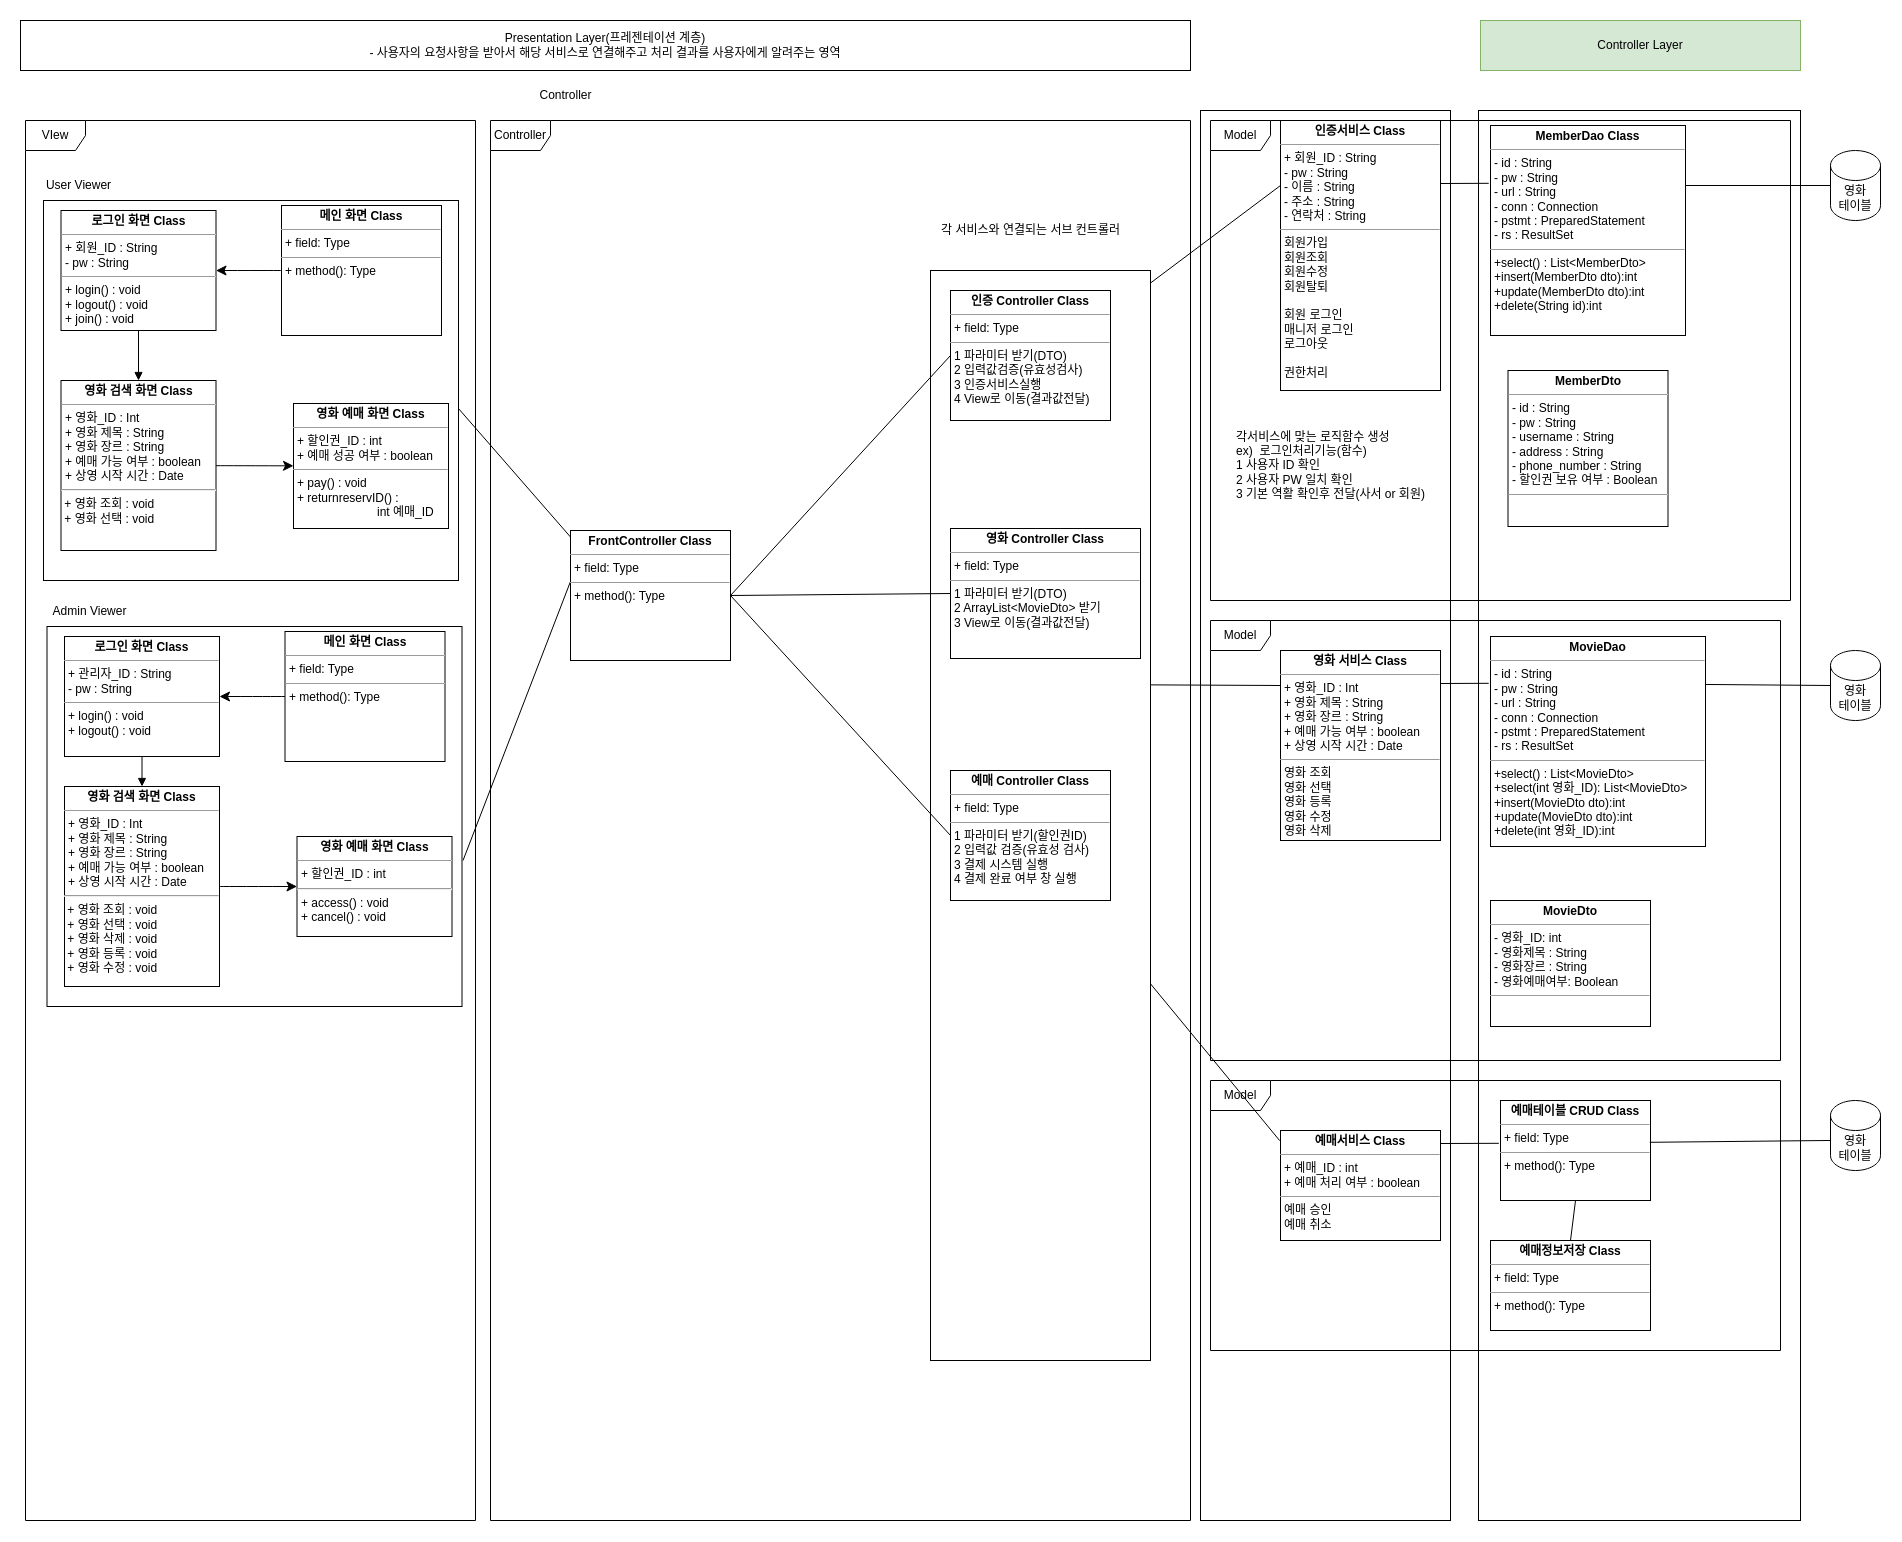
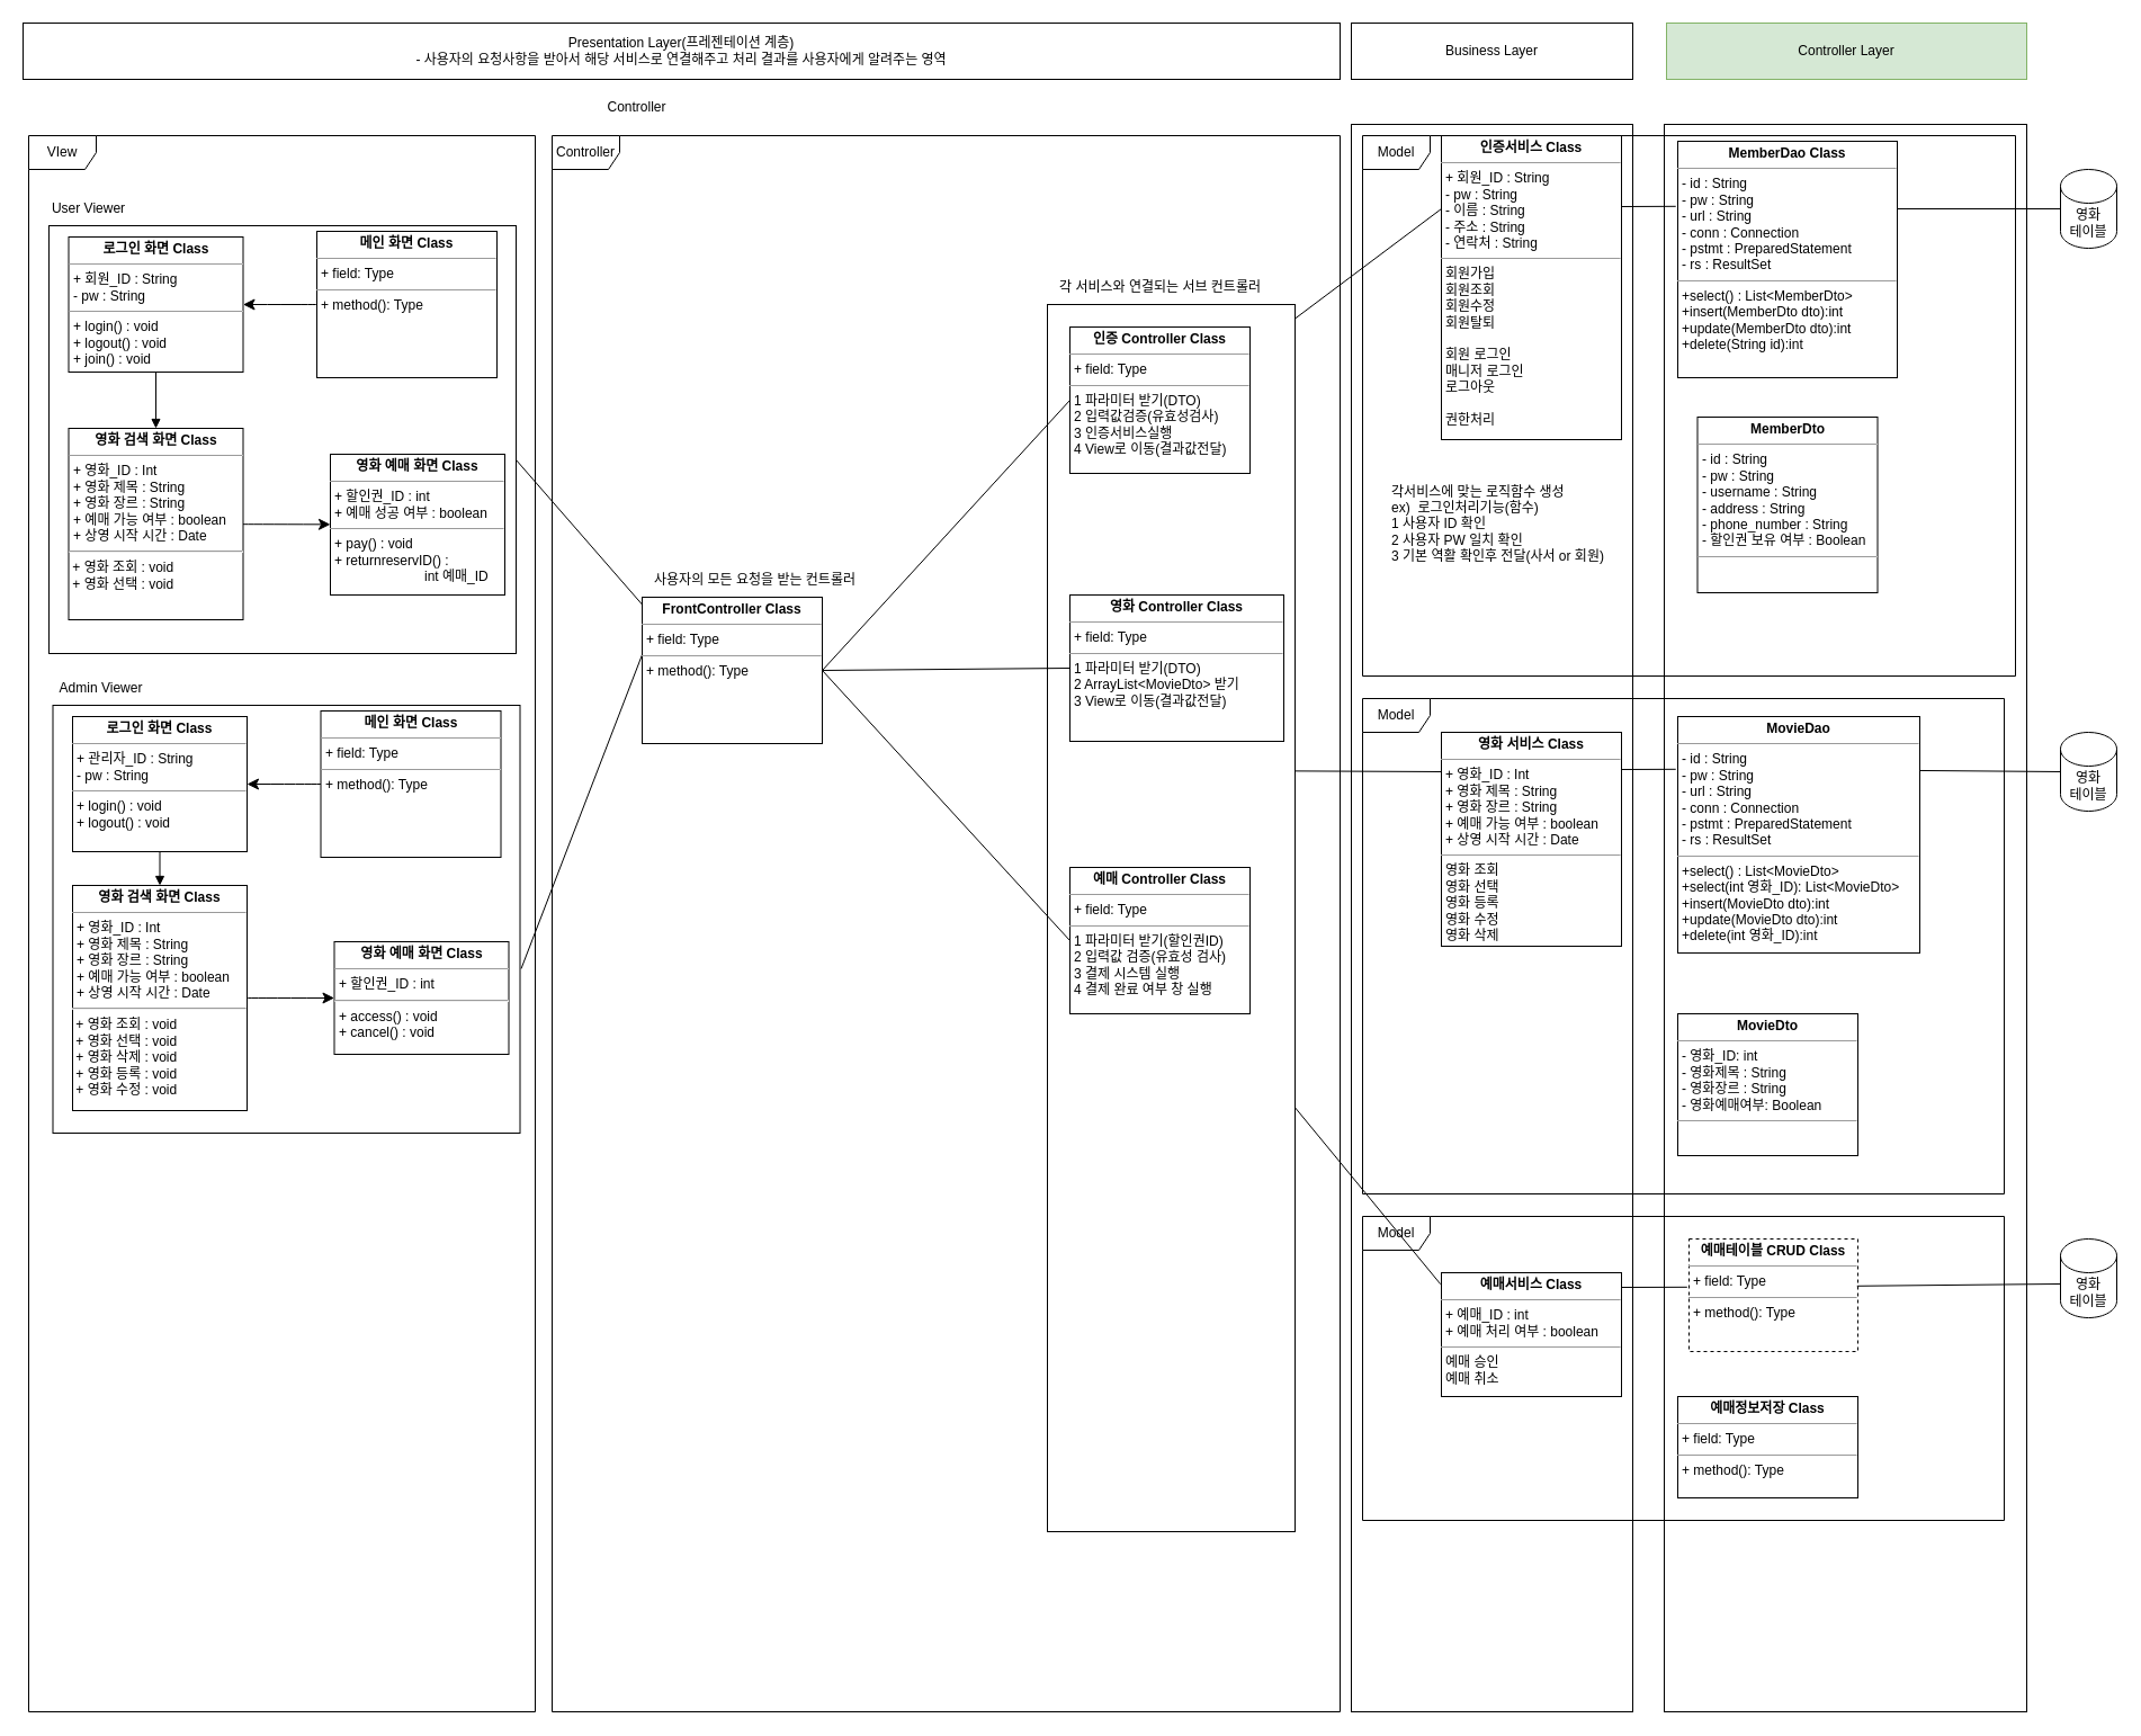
+ <mxCell id="24" value="Business Layer" style="rounded=0;whiteSpace=wrap;html=1;" parent="1" vertex="1"><mxGeometry x="1200" y="20" width="250" height="50" as="geometry" /></mxCell>
- <mxCell id="59" value="각 서비스와 연결되는 서브 컨트롤러" style="text;html=1;align=center;verticalAlign=middle;resizable=0;points=[];autosize=1;strokeColor=none;fillColor=none;" parent="1" vertex="1"><mxGeometry x="920" y="215" width="220" height="30" as="geometry" /></mxCell>
+ <mxCell id="59" value="각 서비스와 연결되는 서브 컨트롤러" style="text;html=1;align=center;verticalAlign=middle;resizable=0;points=[];autosize=1;strokeColor=none;fillColor=none;" parent="1" vertex="1"><mxGeometry x="920" y="240" width="220" height="30" as="geometry" /></mxCell>
+ <mxCell id="58" value="사용자의 모든 요청을 받는 컨트롤러" style="text;html=1;align=center;verticalAlign=middle;resizable=0;points=[];autosize=1;strokeColor=none;fillColor=none;" parent="1" vertex="1"><mxGeometry x="560" y="500" width="220" height="30" as="geometry" /></mxCell>
- <mxCell id="19" value="&lt;p style=&quot;margin:0px;margin-top:4px;text-align:center;&quot;&gt;&lt;b&gt;예매테이블 CRUD Class&lt;/b&gt;&lt;/p&gt;&lt;hr size=&quot;1&quot;&gt;&lt;p style=&quot;margin:0px;margin-left:4px;&quot;&gt;+ field: Type&lt;/p&gt;&lt;hr size=&quot;1&quot;&gt;&lt;p style=&quot;margin:0px;margin-left:4px;&quot;&gt;+ method(): Type&lt;/p&gt;" style="verticalAlign=top;align=left;overflow=fill;fontSize=12;fontFamily=Helvetica;html=1;whiteSpace=wrap;" parent="1" vertex="1"><mxGeometry x="1500" y="1100" width="150" height="100" as="geometry" /></mxCell>
+ <mxCell id="19" value="&lt;p style=&quot;margin:0px;margin-top:4px;text-align:center;&quot;&gt;&lt;b&gt;예매테이블 CRUD Class&lt;/b&gt;&lt;/p&gt;&lt;hr size=&quot;1&quot;&gt;&lt;p style=&quot;margin:0px;margin-left:4px;&quot;&gt;+ field: Type&lt;/p&gt;&lt;hr size=&quot;1&quot;&gt;&lt;p style=&quot;margin:0px;margin-left:4px;&quot;&gt;+ method(): Type&lt;/p&gt;" style="verticalAlign=top;align=left;overflow=fill;fontSize=12;fontFamily=Helvetica;html=1;whiteSpace=wrap;dashed=1;" parent="1" vertex="1"><mxGeometry x="1500" y="1100" width="150" height="100" as="geometry" /></mxCell>
- <mxCell id="23" value="" style="endArrow=none;html=1;rounded=0;exitX=0.5;exitY=0;exitDx=0;exitDy=0;entryX=0.5;entryY=1;entryDx=0;entryDy=0;" parent="1" source="20" target="19" edge="1"><mxGeometry width="50" height="50" relative="1" as="geometry"><mxPoint x="1449" y="1167" as="sourcePoint" /><mxPoint x="1498" y="1166" as="targetPoint" /></mxGeometry></mxCell>
